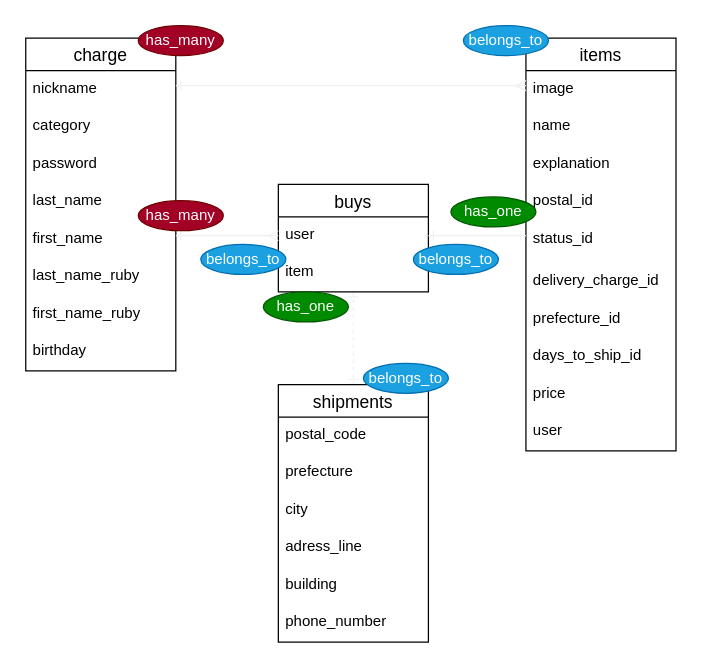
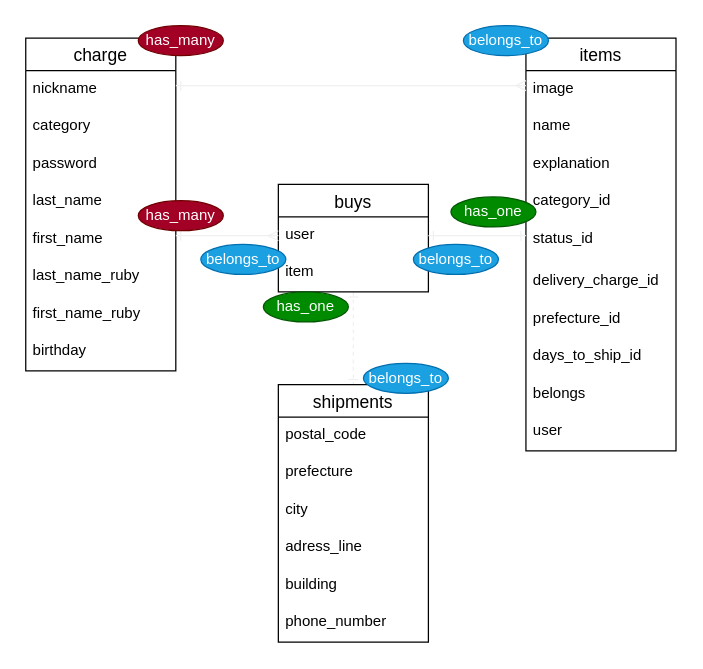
- <mxCell id="15" value="postal_id" style="text;strokeColor=none;fillColor=none;spacingLeft=4;spacingRight=4;overflow=hidden;rotatable=0;points=[[0,0.5],[1,0.5]];portConstraint=eastwest;fontSize=12;" parent="11" vertex="1"><mxGeometry y="116" width="120" height="30" as="geometry" /></mxCell>
+ <mxCell id="15" value="category_id" style="text;strokeColor=none;fillColor=none;spacingLeft=4;spacingRight=4;overflow=hidden;rotatable=0;points=[[0,0.5],[1,0.5]];portConstraint=eastwest;fontSize=12;" parent="11" vertex="1"><mxGeometry y="116" width="120" height="30" as="geometry" /></mxCell>
- <mxCell id="20" value="price" style="text;strokeColor=none;fillColor=none;spacingLeft=4;spacingRight=4;overflow=hidden;rotatable=0;points=[[0,0.5],[1,0.5]];portConstraint=eastwest;fontSize=12;" parent="11" vertex="1"><mxGeometry y="270" width="120" height="30" as="geometry" /></mxCell>
+ <mxCell id="20" value="belongs" style="text;strokeColor=none;fillColor=none;spacingLeft=4;spacingRight=4;overflow=hidden;rotatable=0;points=[[0,0.5],[1,0.5]];portConstraint=eastwest;fontSize=12;" parent="11" vertex="1"><mxGeometry y="270" width="120" height="30" as="geometry" /></mxCell>
